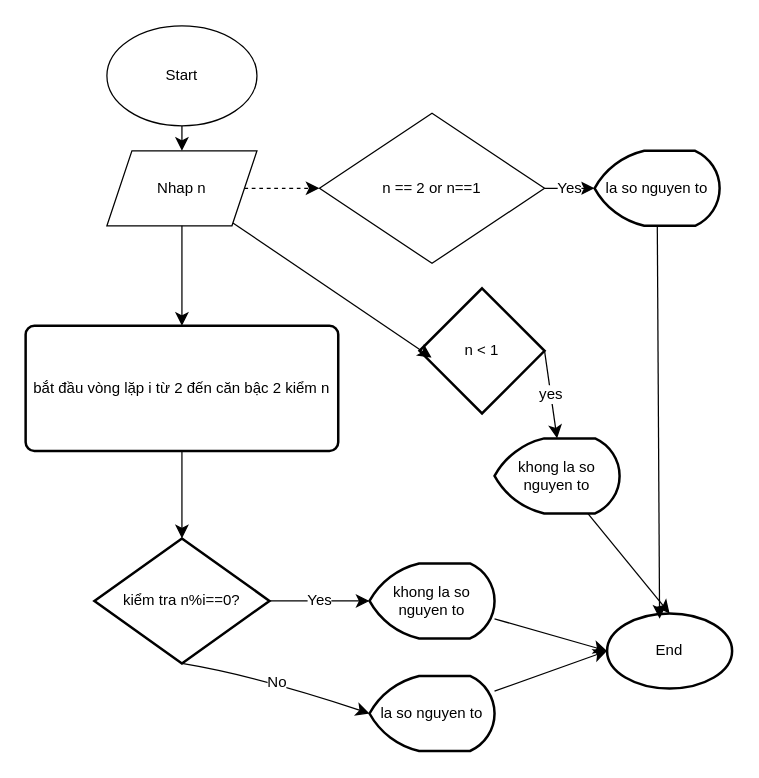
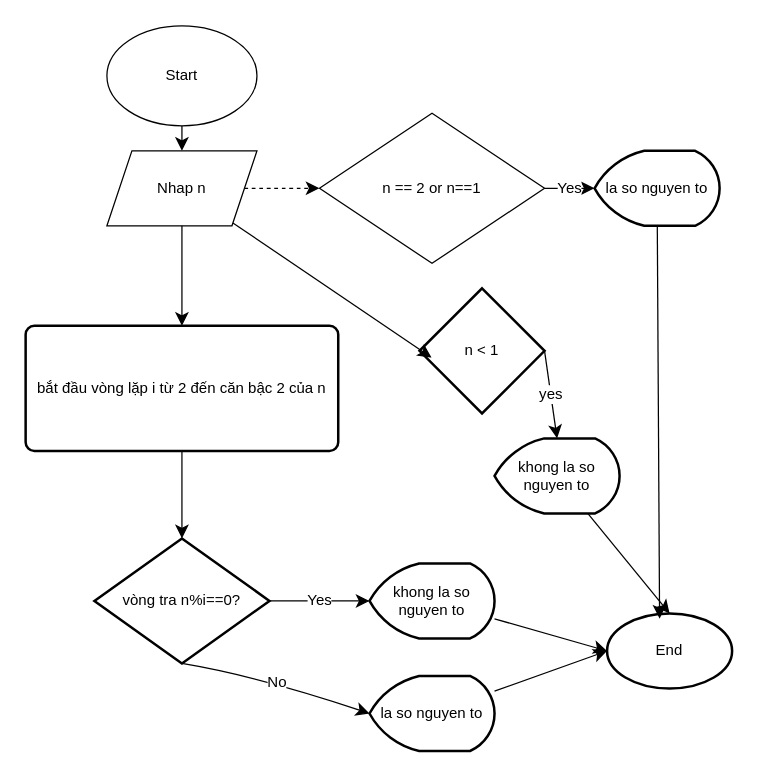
- <mxCell id="10" value="bắt đầu vòng lặp i từ 2 đến căn bậc 2 kiểm n" style="rounded=1;whiteSpace=wrap;html=1;absoluteArcSize=1;arcSize=14;strokeWidth=2;" vertex="1" parent="1"><mxGeometry x="20" y="260" width="250" height="100" as="geometry" /></mxCell>
+ <mxCell id="10" value="bắt đầu vòng lặp i từ 2 đến căn bậc 2 của n" style="rounded=1;whiteSpace=wrap;html=1;absoluteArcSize=1;arcSize=14;strokeWidth=2;" vertex="1" parent="1"><mxGeometry x="20" y="260" width="250" height="100" as="geometry" /></mxCell>
- <mxCell id="11" value="kiểm tra n%i==0?" style="strokeWidth=2;html=1;shape=mxgraph.flowchart.decision;whiteSpace=wrap;" vertex="1" parent="1"><mxGeometry x="75" y="430" width="140" height="100" as="geometry" /></mxCell>
+ <mxCell id="11" value="vòng tra n%i==0?" style="strokeWidth=2;html=1;shape=mxgraph.flowchart.decision;whiteSpace=wrap;" vertex="1" parent="1"><mxGeometry x="75" y="430" width="140" height="100" as="geometry" /></mxCell>
